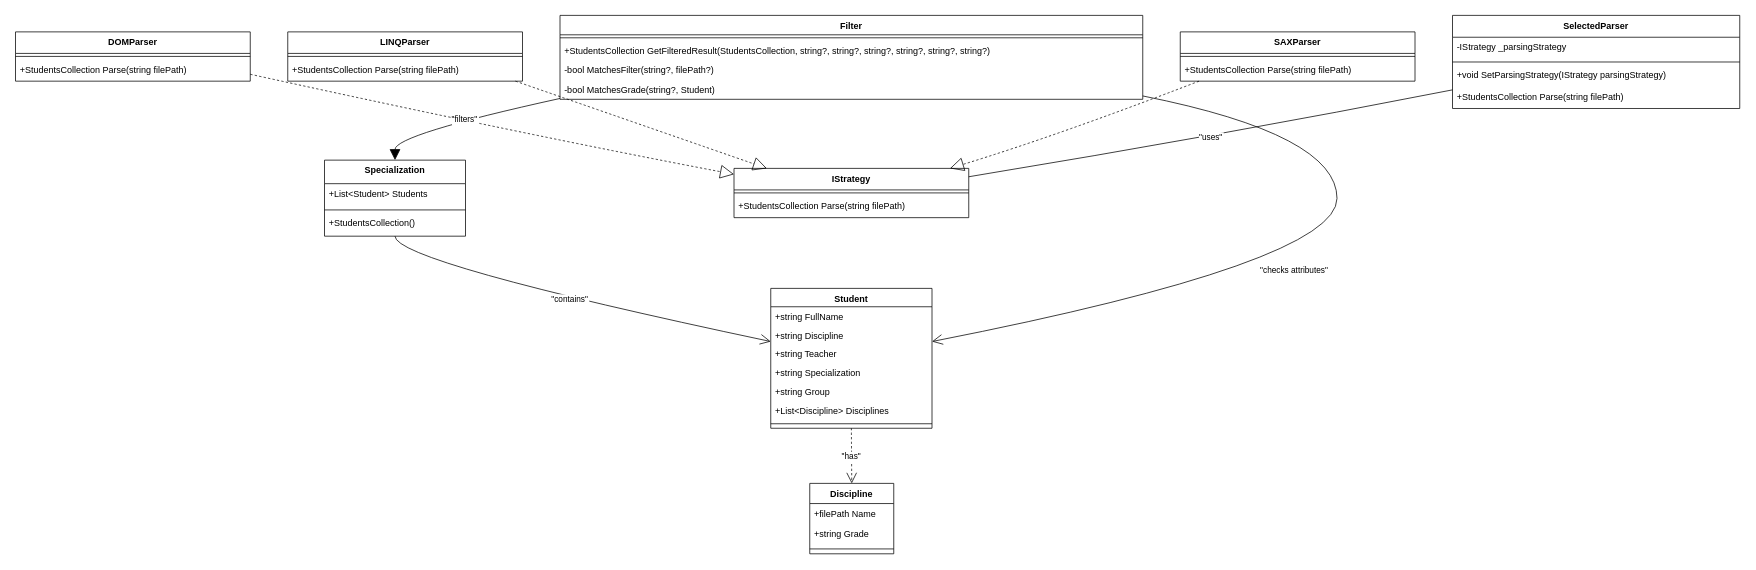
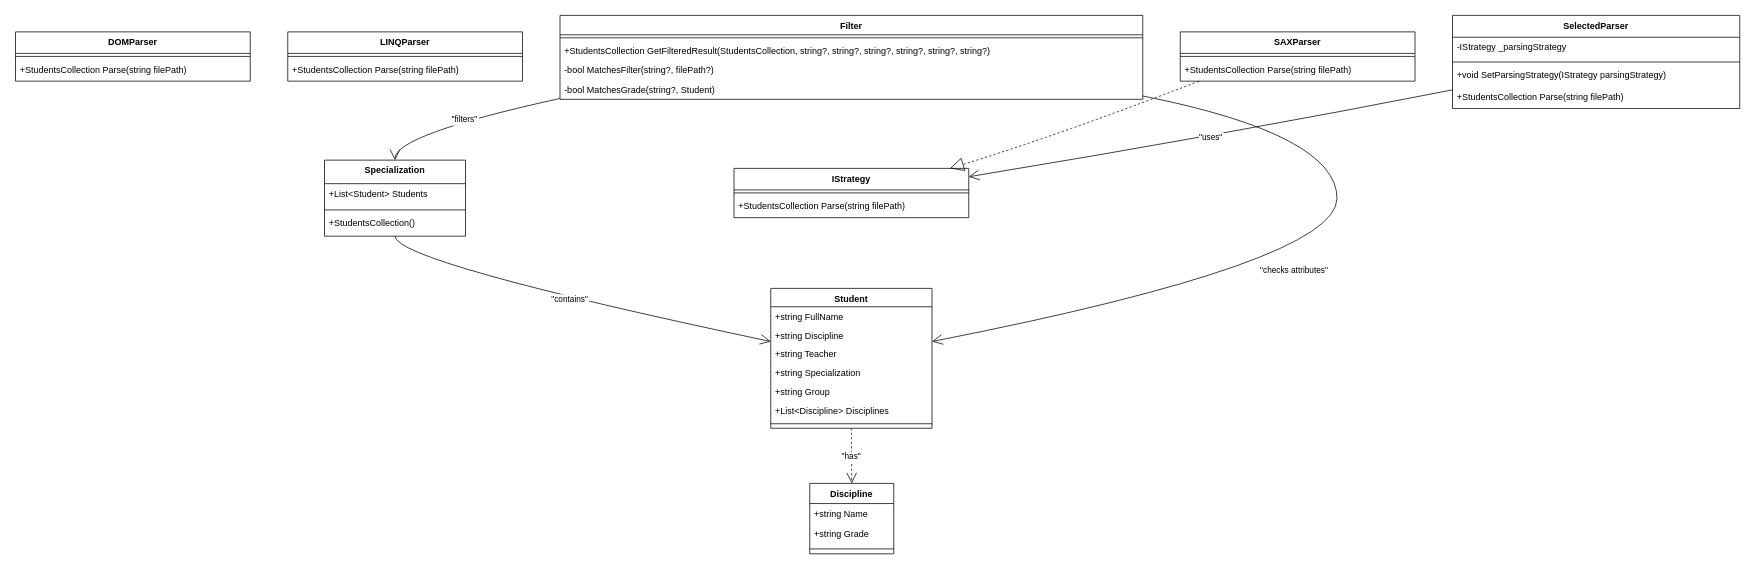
- <mxCell id="43" value="" style="curved=1;dashed=1;startArrow=none;endArrow=block;endSize=16;endFill=0;exitX=0.97;exitY=1;entryX=0.14;entryY=0;rounded=0;" edge="1" parent="1" source="24" target="18"><mxGeometry relative="1" as="geometry"><Array as="points"><mxPoint x="892" y="179" /></Array></mxGeometry></mxCell>
- <mxCell id="46" value="&quot;filters&quot;" style="curved=1;startArrow=none;endArrow=block;endSize=12;exitX=0;exitY=0.99;entryX=0.5;entryY=0;rounded=0;" edge="1" parent="1" source="35" target="2"><mxGeometry relative="1" as="geometry"><Array as="points"><mxPoint x="526" y="179" /></Array></mxGeometry></mxCell>
+ <mxCell id="46" value="&quot;filters&quot;" style="curved=1;startArrow=none;endArrow=open;endSize=12;exitX=0;exitY=0.99;entryX=0.5;entryY=0;rounded=0;" edge="1" parent="1" source="35" target="2"><mxGeometry relative="1" as="geometry"><Array as="points"><mxPoint x="526" y="179" /></Array></mxGeometry></mxCell>
- <mxCell id="42" value="" style="curved=1;dashed=1;startArrow=none;endArrow=block;endSize=16;endFill=0;exitX=1;exitY=0.86;entryX=0;entryY=0.12;rounded=0;" edge="1" parent="1" source="21" target="18"><mxGeometry relative="1" as="geometry"><Array as="points"><mxPoint x="700" y="179" /></Array></mxGeometry></mxCell>
- <mxCell id="45" value="&quot;uses&quot;" style="curved=1;startArrow=none;endArrow=none;endSize=12;exitX=0;exitY=0.8;entryX=1;entryY=0.17;rounded=0;" edge="1" parent="1" source="30" target="18"><mxGeometry relative="1" as="geometry"><Array as="points"><mxPoint x="1632" y="179" /></Array></mxGeometry></mxCell>
+ <mxCell id="45" value="&quot;uses&quot;" style="curved=1;startArrow=none;endArrow=open;endSize=12;exitX=0;exitY=0.8;entryX=1;entryY=0.17;rounded=0;" edge="1" parent="1" source="30" target="18"><mxGeometry relative="1" as="geometry"><Array as="points"><mxPoint x="1632" y="179" /></Array></mxGeometry></mxCell>
- <mxCell id="15" value="+filePath Name" style="text;strokeColor=none;fillColor=none;align=left;verticalAlign=top;spacingLeft=4;spacingRight=4;overflow=hidden;rotatable=0;points=[[0,0.5],[1,0.5]];portConstraint=eastwest;" vertex="1" parent="14"><mxGeometry y="26.914" width="112" height="27" as="geometry" /></mxCell>
+ <mxCell id="15" value="+string Name" style="text;strokeColor=none;fillColor=none;align=left;verticalAlign=top;spacingLeft=4;spacingRight=4;overflow=hidden;rotatable=0;points=[[0,0.5],[1,0.5]];portConstraint=eastwest;" vertex="1" parent="14"><mxGeometry y="26.914" width="112" height="27" as="geometry" /></mxCell>
